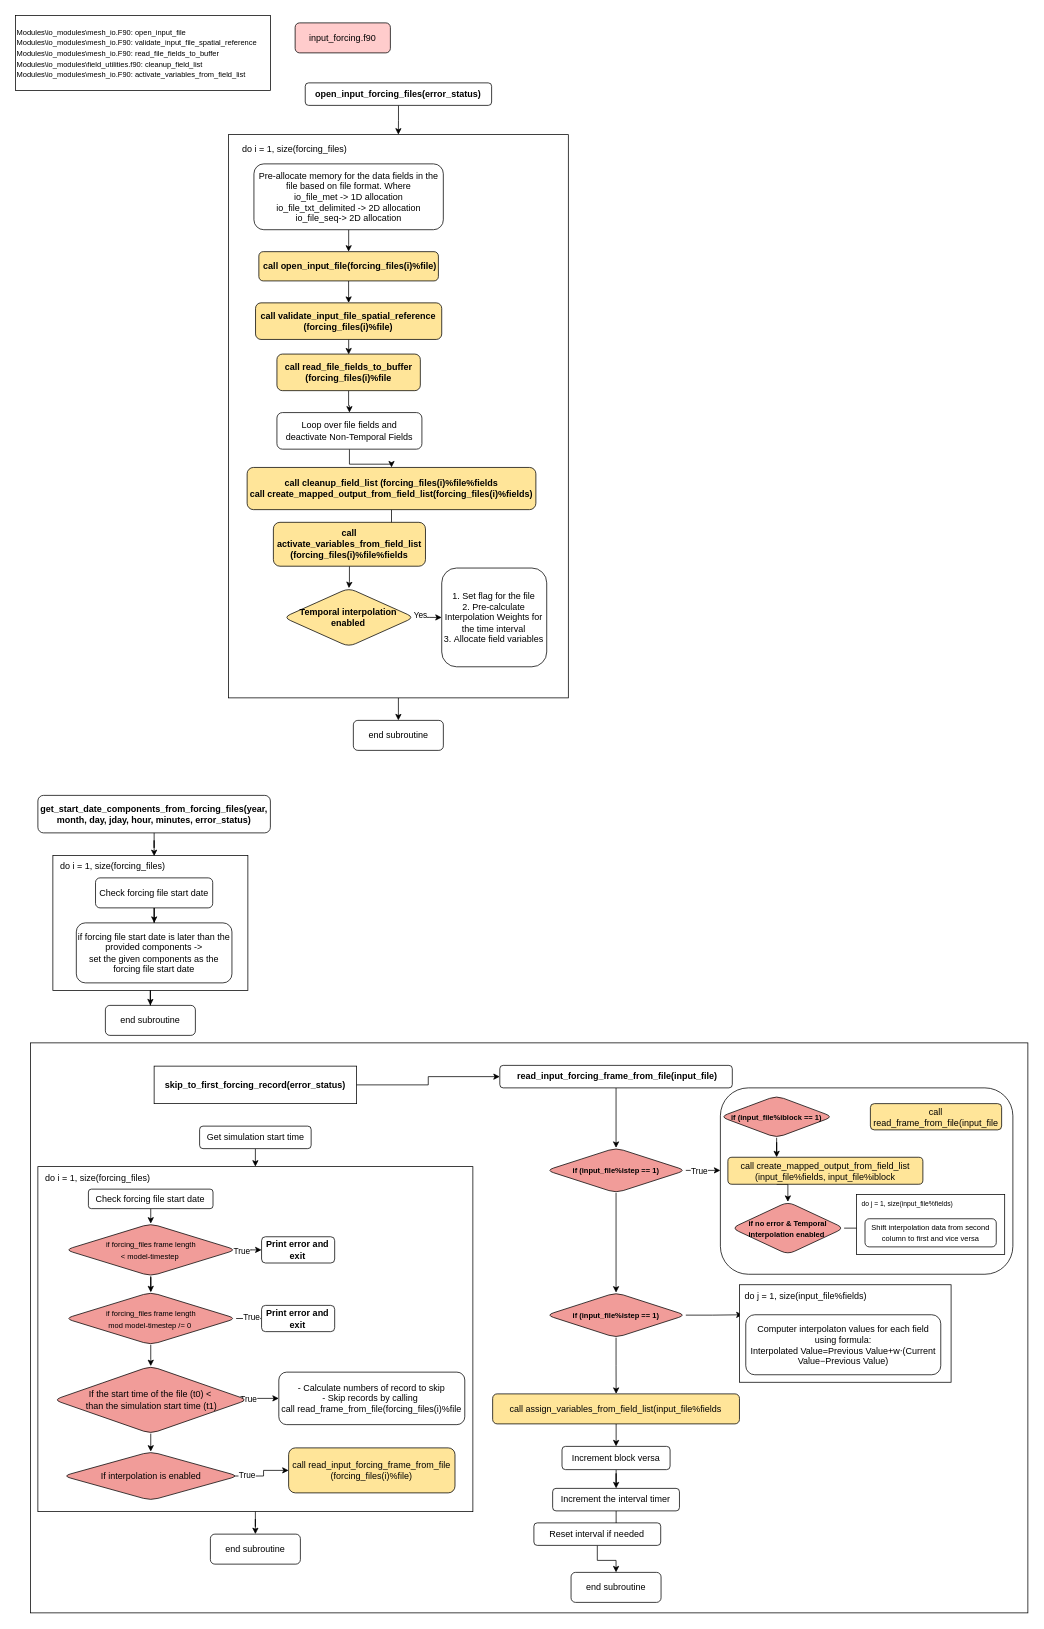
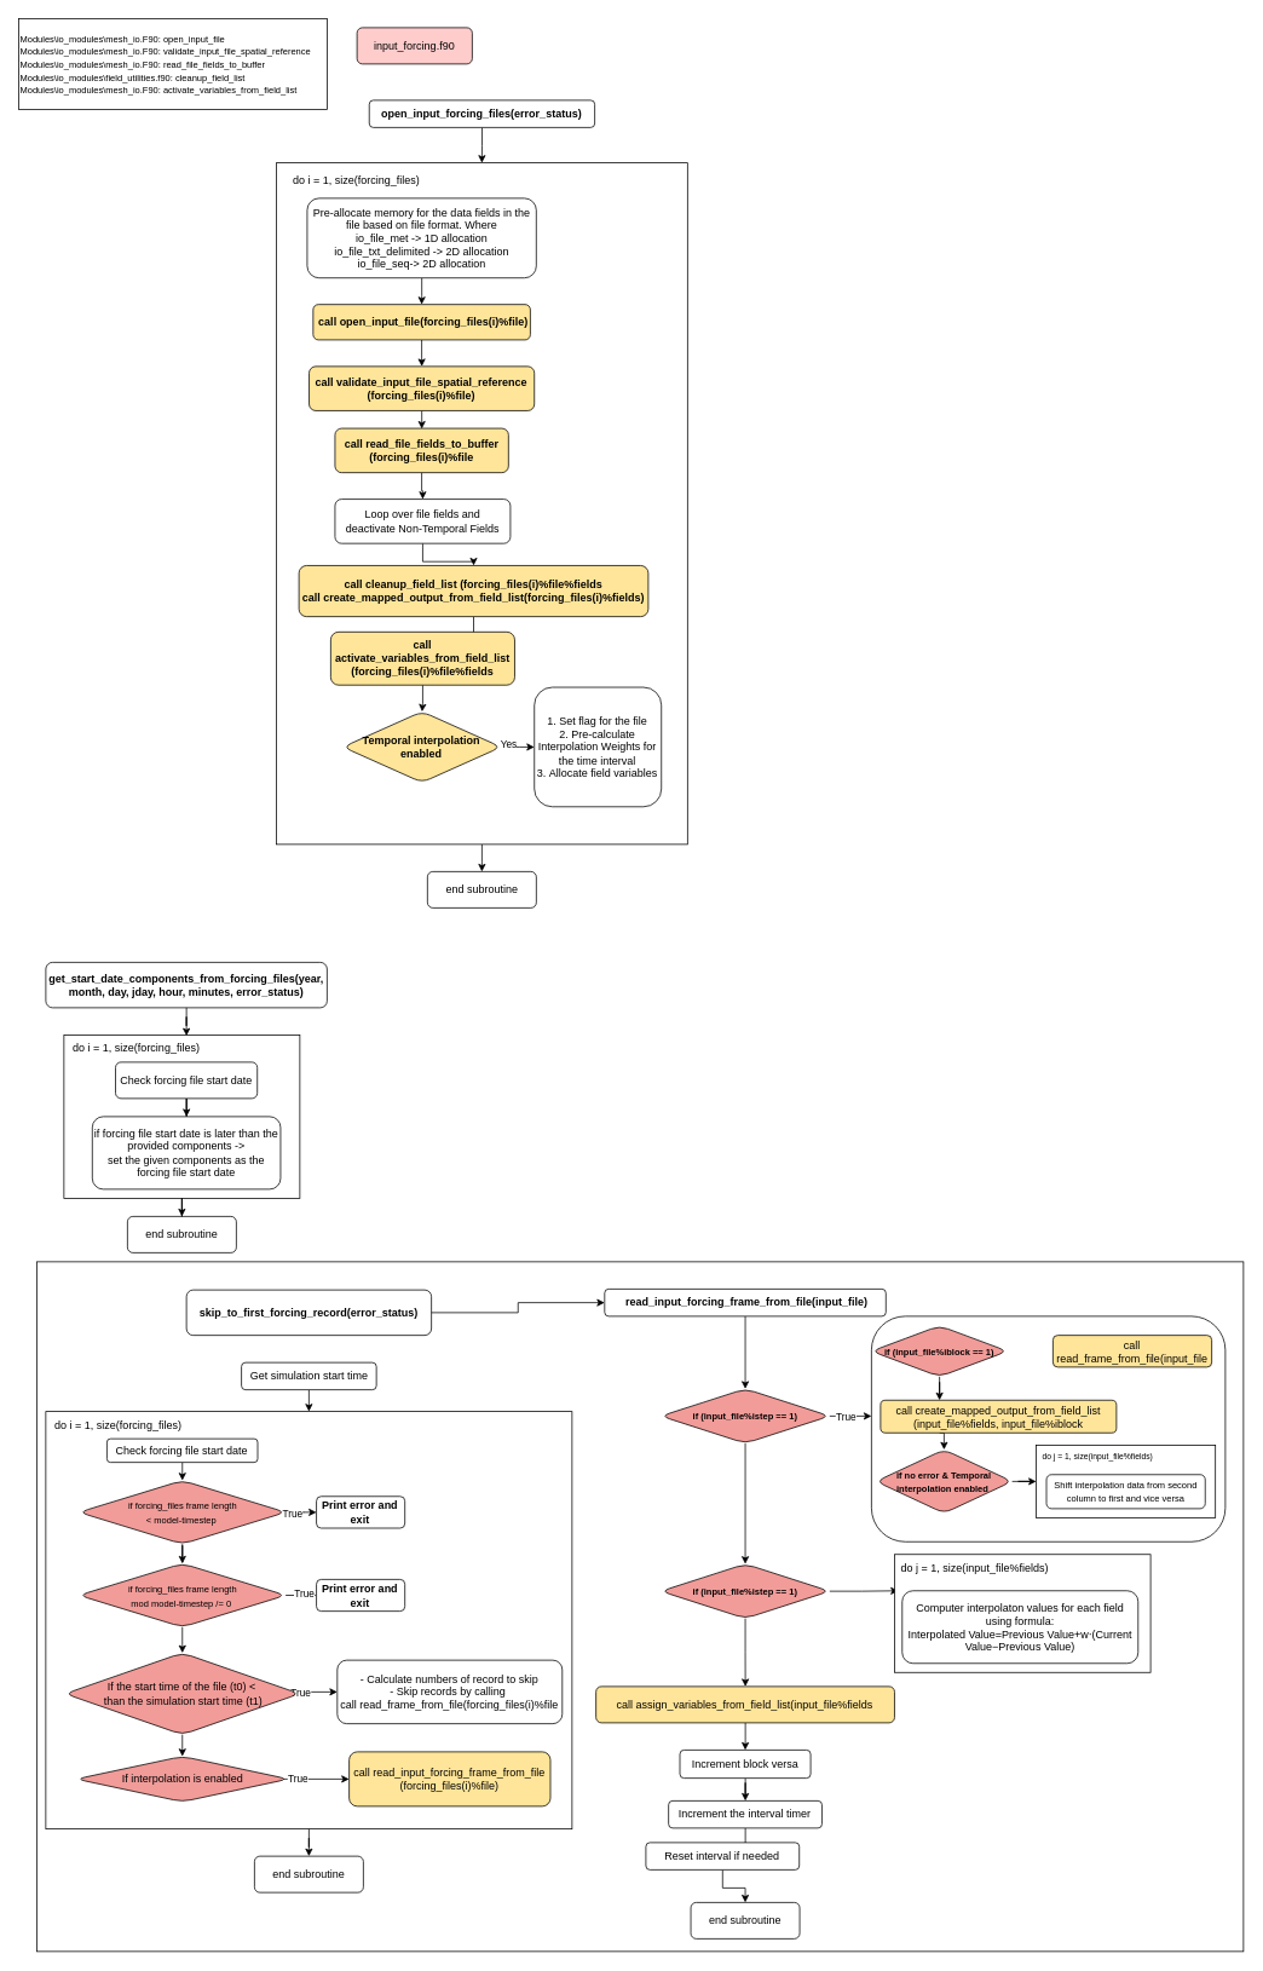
- <mxCell id="39" value="skip_to_first_forcing_record(error_status)" style="whiteSpace=wrap;html=1;fontStyle=1;rounded=0;" vertex="1" parent="1"><mxGeometry x="205" y="1421" width="270" height="50" as="geometry" /></mxCell>
+ <mxCell id="39" value="skip_to_first_forcing_record(error_status)" style="rounded=1;whiteSpace=wrap;html=1;fontStyle=1" vertex="1" parent="1"><mxGeometry x="205" y="1421" width="270" height="50" as="geometry" /></mxCell>
- <mxCell id="84" value="&lt;span style=&quot;font-size: 10px;&quot;&gt;if no error &amp;amp; Temporal interpolation enabled&amp;nbsp;&lt;/span&gt;" style="rhombus;whiteSpace=wrap;html=1;rounded=1;fontStyle=1;fillColor=#F19C99;" vertex="1" parent="76"><mxGeometry x="15" y="152" width="150" height="70" as="geometry" /></mxCell>
+ <mxCell id="84" value="&lt;span style=&quot;font-size: 10px;&quot;&gt;if no error &amp;amp; Temporal interpolation enabled&amp;nbsp;&lt;/span&gt;" style="rhombus;whiteSpace=wrap;html=1;rounded=1;fontStyle=1;fillColor=#F19C99;" vertex="1" parent="76"><mxGeometry x="5" y="147" width="150" height="70" as="geometry" /></mxCell>
- <mxCell id="65" value="&lt;span style=&quot;font-weight: normal;&quot;&gt;If interpolation is enabled&lt;br&gt;&lt;/span&gt;" style="rhombus;whiteSpace=wrap;html=1;fillColor=#F19C99;rounded=1;fontStyle=1;" vertex="1" parent="1"><mxGeometry x="83.57" y="1935" width="233.77" height="65" as="geometry" /></mxCell>
+ <mxCell id="65" value="&lt;span style=&quot;font-weight: normal;&quot;&gt;If interpolation is enabled&lt;br&gt;&lt;/span&gt;" style="rhombus;whiteSpace=wrap;html=1;fillColor=#F19C99;rounded=1;fontStyle=1;" vertex="1" parent="1"><mxGeometry x="83.57" y="1935" width="233.77" height="50" as="geometry" /></mxCell>
